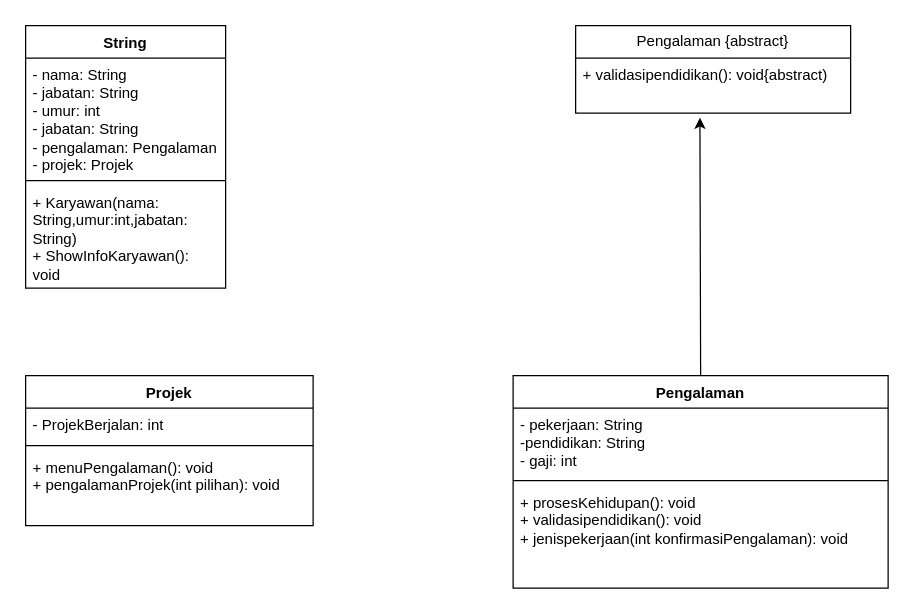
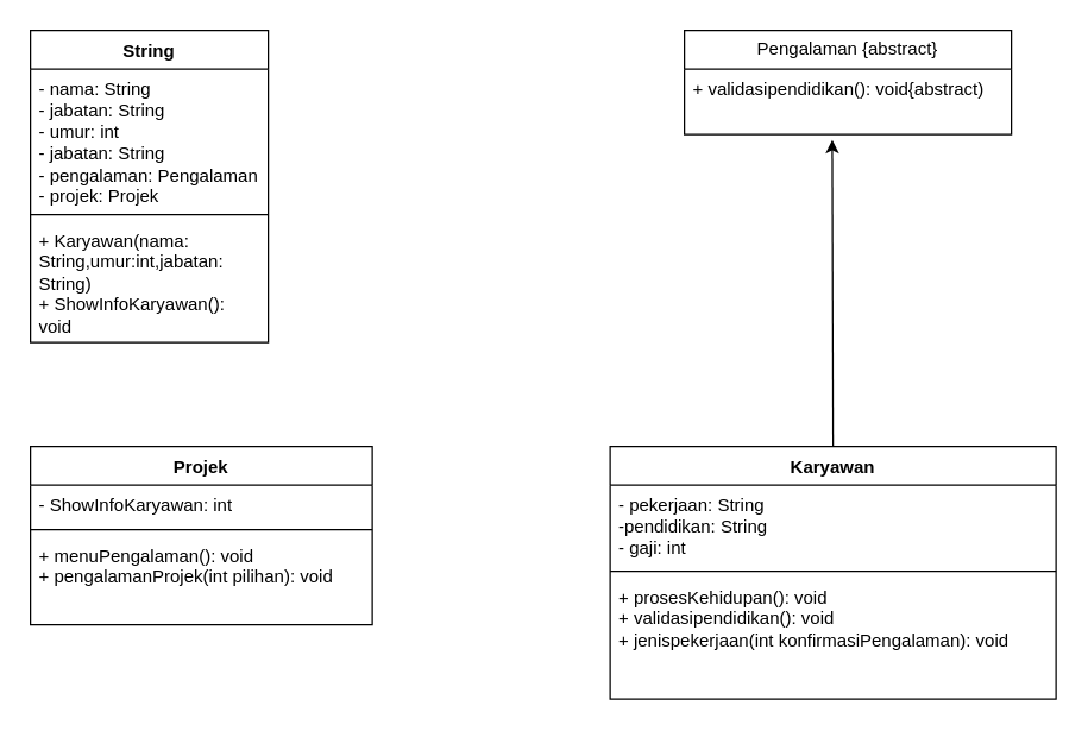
- <mxCell id="12" value="Pengalaman" style="swimlane;fontStyle=1;align=center;verticalAlign=top;childLayout=stackLayout;horizontal=1;startSize=26;horizontalStack=0;resizeParent=1;resizeParentMax=0;resizeLast=0;collapsible=1;marginBottom=0;whiteSpace=wrap;html=1;" vertex="1" parent="1"><mxGeometry x="410" y="300" width="300" height="170" as="geometry" /></mxCell>
+ <mxCell id="12" value="Karyawan" style="swimlane;fontStyle=1;align=center;verticalAlign=top;childLayout=stackLayout;horizontal=1;startSize=26;horizontalStack=0;resizeParent=1;resizeParentMax=0;resizeLast=0;collapsible=1;marginBottom=0;whiteSpace=wrap;html=1;" vertex="1" parent="1"><mxGeometry x="410" y="300" width="300" height="170" as="geometry" /></mxCell>
- <mxCell id="9" value="- ProjekBerjalan: int" style="text;strokeColor=none;fillColor=none;align=left;verticalAlign=top;spacingLeft=4;spacingRight=4;overflow=hidden;rotatable=0;points=[[0,0.5],[1,0.5]];portConstraint=eastwest;whiteSpace=wrap;html=1;" vertex="1" parent="8"><mxGeometry y="26" width="230" height="26" as="geometry" /></mxCell>
+ <mxCell id="9" value="- ShowInfoKaryawan: int" style="text;strokeColor=none;fillColor=none;align=left;verticalAlign=top;spacingLeft=4;spacingRight=4;overflow=hidden;rotatable=0;points=[[0,0.5],[1,0.5]];portConstraint=eastwest;whiteSpace=wrap;html=1;" vertex="1" parent="8"><mxGeometry y="26" width="230" height="26" as="geometry" /></mxCell>
